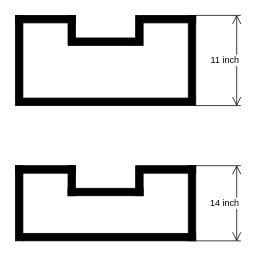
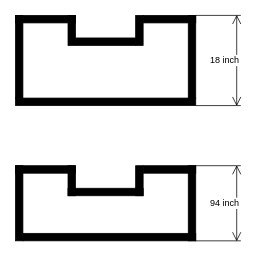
- <mxCell id="10" value="11 inch" style="shape=dimension;direction=north;whiteSpace=wrap;html=1;align=right;points=[];verticalAlign=middle;labelBackgroundColor=#ffffff" vertex="1" parent="1"><mxGeometry x="260" y="20" width="60" height="120" as="geometry" /></mxCell>
+ <mxCell id="10" value="18 inch" style="shape=dimension;direction=north;whiteSpace=wrap;html=1;align=right;points=[];verticalAlign=middle;labelBackgroundColor=#ffffff" vertex="1" parent="1"><mxGeometry x="260" y="20" width="60" height="120" as="geometry" /></mxCell>
- <mxCell id="11" value="14 inch" style="shape=dimension;direction=north;whiteSpace=wrap;html=1;align=right;points=[];verticalAlign=middle;labelBackgroundColor=#ffffff" vertex="1" parent="1"><mxGeometry x="260" y="220" width="60" height="100" as="geometry" /></mxCell>
+ <mxCell id="11" value="94 inch" style="shape=dimension;direction=north;whiteSpace=wrap;html=1;align=right;points=[];verticalAlign=middle;labelBackgroundColor=#ffffff" vertex="1" parent="1"><mxGeometry x="260" y="220" width="60" height="100" as="geometry" /></mxCell>
